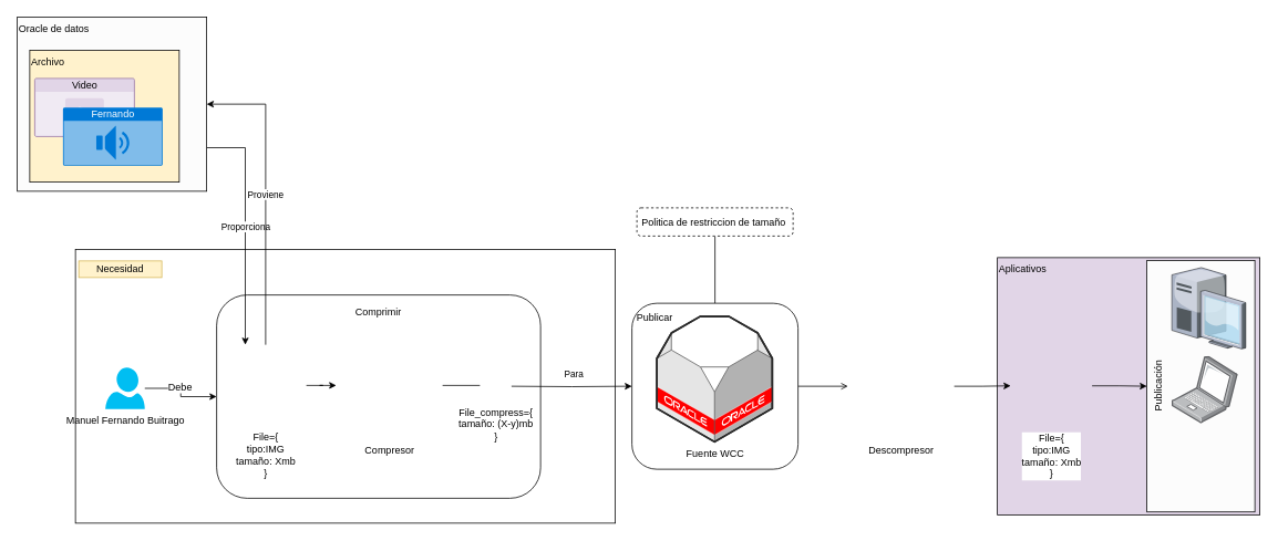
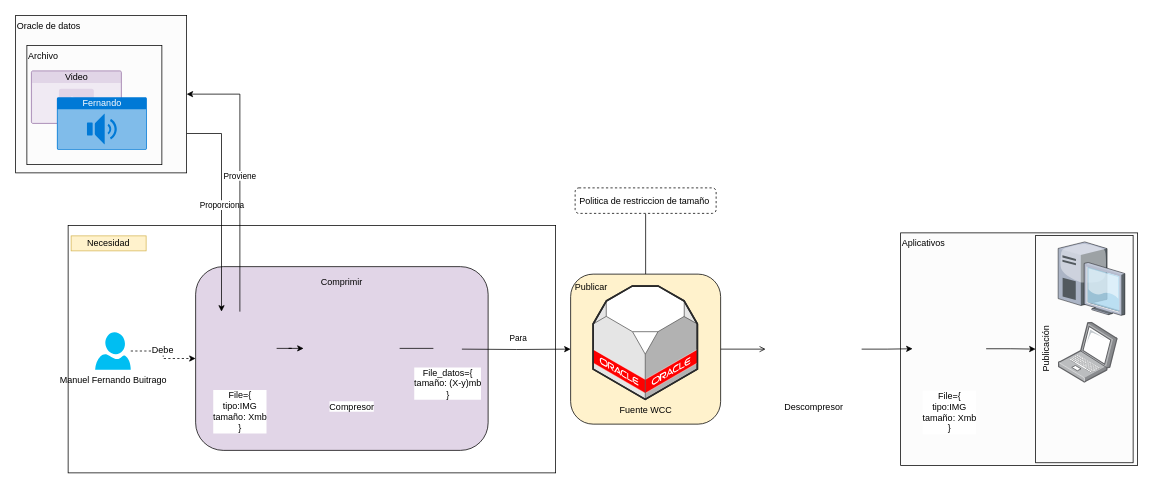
- <mxCell id="26" value="Archivo" style="rounded=0;whiteSpace=wrap;html=1;fillColor=#fff2cc;align=left;verticalAlign=top;" vertex="1" parent="25"><mxGeometry width="180" height="159" as="geometry" /></mxCell>
+ <mxCell id="26" value="Archivo" style="rounded=0;whiteSpace=wrap;html=1;fillColor=#FCFCFC;align=left;verticalAlign=top;" vertex="1" parent="25"><mxGeometry width="180" height="159" as="geometry" /></mxCell>
- <mxCell id="4" value="Comprimir" style="rounded=1;whiteSpace=wrap;html=1;verticalAlign=top;align=center;spacing=9;" parent="1" vertex="1"><mxGeometry x="260" y="355" width="390" height="245" as="geometry" /></mxCell>
+ <mxCell id="4" value="Comprimir" style="rounded=1;whiteSpace=wrap;html=1;verticalAlign=top;align=center;spacing=9;fillColor=#e1d5e7;" parent="1" vertex="1"><mxGeometry x="260" y="355" width="390" height="245" as="geometry" /></mxCell>
- <mxCell id="9" value="Publicar" style="rounded=1;whiteSpace=wrap;html=1;align=left;verticalAlign=top;spacing=6;" parent="1" vertex="1"><mxGeometry x="760" y="365" width="200" height="200" as="geometry" /></mxCell>
+ <mxCell id="9" value="Publicar" style="rounded=1;whiteSpace=wrap;html=1;align=left;verticalAlign=top;spacing=6;fillColor=#fff2cc;" parent="1" vertex="1"><mxGeometry x="760" y="365" width="200" height="200" as="geometry" /></mxCell>
- <mxCell id="2" value="Aplicativos" style="rounded=0;whiteSpace=wrap;html=1;fillColor=#e1d5e7;align=left;verticalAlign=top;" vertex="1" parent="1"><mxGeometry x="1200" y="310" width="316" height="310" as="geometry" /></mxCell>
+ <mxCell id="2" value="Aplicativos" style="rounded=0;whiteSpace=wrap;html=1;fillColor=#FCFCFC;align=left;verticalAlign=top;" vertex="1" parent="1"><mxGeometry x="1200" y="310" width="316" height="310" as="geometry" /></mxCell>
- <mxCell id="20" style="edgeStyle=orthogonalEdgeStyle;rounded=0;orthogonalLoop=1;jettySize=auto;html=1;" parent="1" source="22" target="4" edge="1"><mxGeometry relative="1" as="geometry" /></mxCell>
+ <mxCell id="20" style="edgeStyle=orthogonalEdgeStyle;rounded=0;orthogonalLoop=1;jettySize=auto;html=1;dashed=1;" parent="1" source="22" target="4" edge="1"><mxGeometry relative="1" as="geometry" /></mxCell>
- <mxCell id="16" value="File_compress={&lt;br&gt;tamaño: (X-y)mb&lt;br&gt;}" style="shape=image;html=1;verticalAlign=top;verticalLabelPosition=bottom;labelBackgroundColor=#ffffff;imageAspect=0;aspect=fixed;image=https://cdn4.iconfinder.com/data/icons/small-n-flat/24/image-128.png" parent="1" vertex="1"><mxGeometry x="577" y="445" width="38" height="38" as="geometry" /></mxCell>
+ <mxCell id="16" value="File_datos={&lt;br&gt;tamaño: (X-y)mb&lt;br&gt;}" style="shape=image;html=1;verticalAlign=top;verticalLabelPosition=bottom;labelBackgroundColor=#ffffff;imageAspect=0;aspect=fixed;image=https://cdn4.iconfinder.com/data/icons/small-n-flat/24/image-128.png" parent="1" vertex="1"><mxGeometry x="577" y="445" width="38" height="38" as="geometry" /></mxCell>
